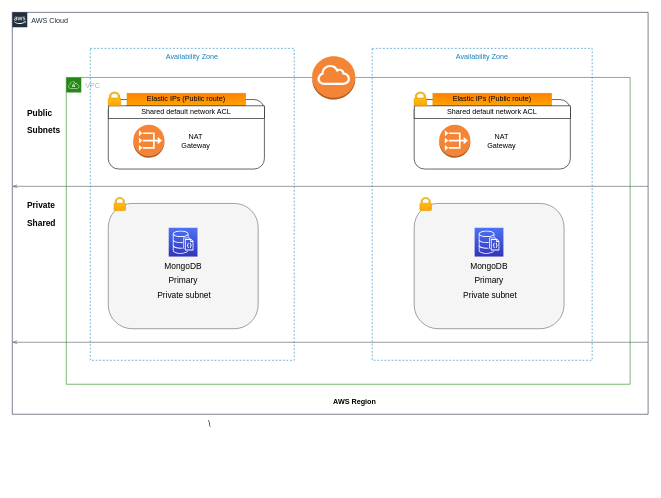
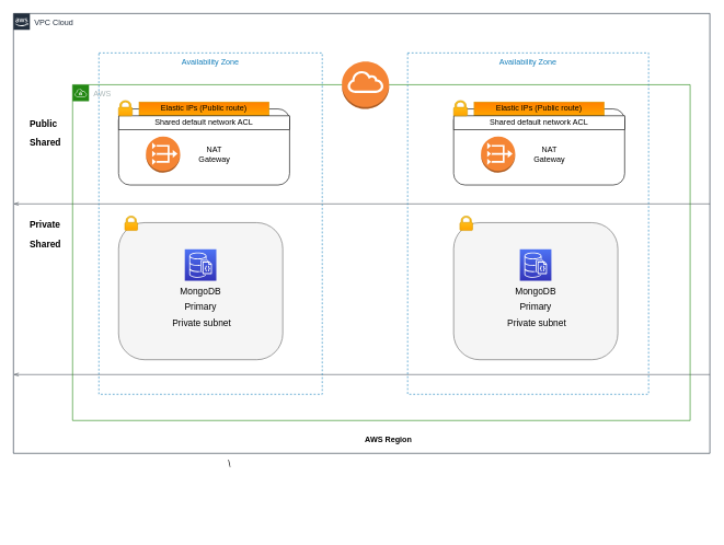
- <mxCell id="2" value="AWS Cloud" style="points=[[0,0],[0.25,0],[0.5,0],[0.75,0],[1,0],[1,0.25],[1,0.5],[1,0.75],[1,1],[0.75,1],[0.5,1],[0.25,1],[0,1],[0,0.75],[0,0.5],[0,0.25]];outlineConnect=0;gradientColor=none;html=1;whiteSpace=wrap;fontSize=12;fontStyle=0;container=1;pointerEvents=0;collapsible=0;recursiveResize=0;shape=mxgraph.aws4.group;grIcon=mxgraph.aws4.group_aws_cloud_alt;strokeColor=#232F3E;fillColor=none;verticalAlign=top;align=left;spacingLeft=30;fontColor=#232F3E;dashed=0;" parent="1" vertex="1"><mxGeometry x="20" y="20" width="1060" height="670" as="geometry" /></mxCell>
+ <mxCell id="2" value="VPC Cloud" style="points=[[0,0],[0.25,0],[0.5,0],[0.75,0],[1,0],[1,0.25],[1,0.5],[1,0.75],[1,1],[0.75,1],[0.5,1],[0.25,1],[0,1],[0,0.75],[0,0.5],[0,0.25]];outlineConnect=0;gradientColor=none;html=1;whiteSpace=wrap;fontSize=12;fontStyle=0;container=1;pointerEvents=0;collapsible=0;recursiveResize=0;shape=mxgraph.aws4.group;grIcon=mxgraph.aws4.group_aws_cloud_alt;strokeColor=#232F3E;fillColor=none;verticalAlign=top;align=left;spacingLeft=30;fontColor=#232F3E;dashed=0;" parent="1" vertex="1"><mxGeometry x="20" y="20" width="1060" height="670" as="geometry" /></mxCell>
- <mxCell id="7" value="VPC" style="points=[[0,0],[0.25,0],[0.5,0],[0.75,0],[1,0],[1,0.25],[1,0.5],[1,0.75],[1,1],[0.75,1],[0.5,1],[0.25,1],[0,1],[0,0.75],[0,0.5],[0,0.25]];outlineConnect=0;gradientColor=none;html=1;whiteSpace=wrap;fontSize=12;fontStyle=0;container=0;pointerEvents=0;collapsible=0;recursiveResize=0;shape=mxgraph.aws4.group;grIcon=mxgraph.aws4.group_vpc;strokeColor=#248814;fillColor=none;verticalAlign=top;align=left;spacingLeft=30;fontColor=#AAB7B8;dashed=0;" parent="2" vertex="1"><mxGeometry x="90" y="108.47" width="940" height="511.53" as="geometry" /></mxCell>
+ <mxCell id="7" value="AWS" style="points=[[0,0],[0.25,0],[0.5,0],[0.75,0],[1,0],[1,0.25],[1,0.5],[1,0.75],[1,1],[0.75,1],[0.5,1],[0.25,1],[0,1],[0,0.75],[0,0.5],[0,0.25]];outlineConnect=0;gradientColor=none;html=1;whiteSpace=wrap;fontSize=12;fontStyle=0;container=0;pointerEvents=0;collapsible=0;recursiveResize=0;shape=mxgraph.aws4.group;grIcon=mxgraph.aws4.group_vpc;strokeColor=#248814;fillColor=none;verticalAlign=top;align=left;spacingLeft=30;fontColor=#AAB7B8;dashed=0;" parent="2" vertex="1"><mxGeometry x="90" y="108.47" width="940" height="511.53" as="geometry" /></mxCell>
- <mxCell id="10" value="&lt;h1&gt;&lt;font style=&quot;font-size: 14px&quot;&gt;Public Subnets&lt;/font&gt;&lt;/h1&gt;" style="text;html=1;strokeColor=none;fillColor=none;spacing=5;spacingTop=-20;whiteSpace=wrap;overflow=hidden;rounded=0;container=0;" parent="2" vertex="1"><mxGeometry x="20" y="145.33" width="80" height="110" as="geometry" /></mxCell>
+ <mxCell id="10" value="&lt;h1&gt;&lt;font style=&quot;font-size: 14px&quot;&gt;Public Shared&lt;/font&gt;&lt;/h1&gt;" style="text;html=1;strokeColor=none;fillColor=none;spacing=5;spacingTop=-20;whiteSpace=wrap;overflow=hidden;rounded=0;container=0;" parent="2" vertex="1"><mxGeometry x="20" y="145.33" width="80" height="110" as="geometry" /></mxCell>
